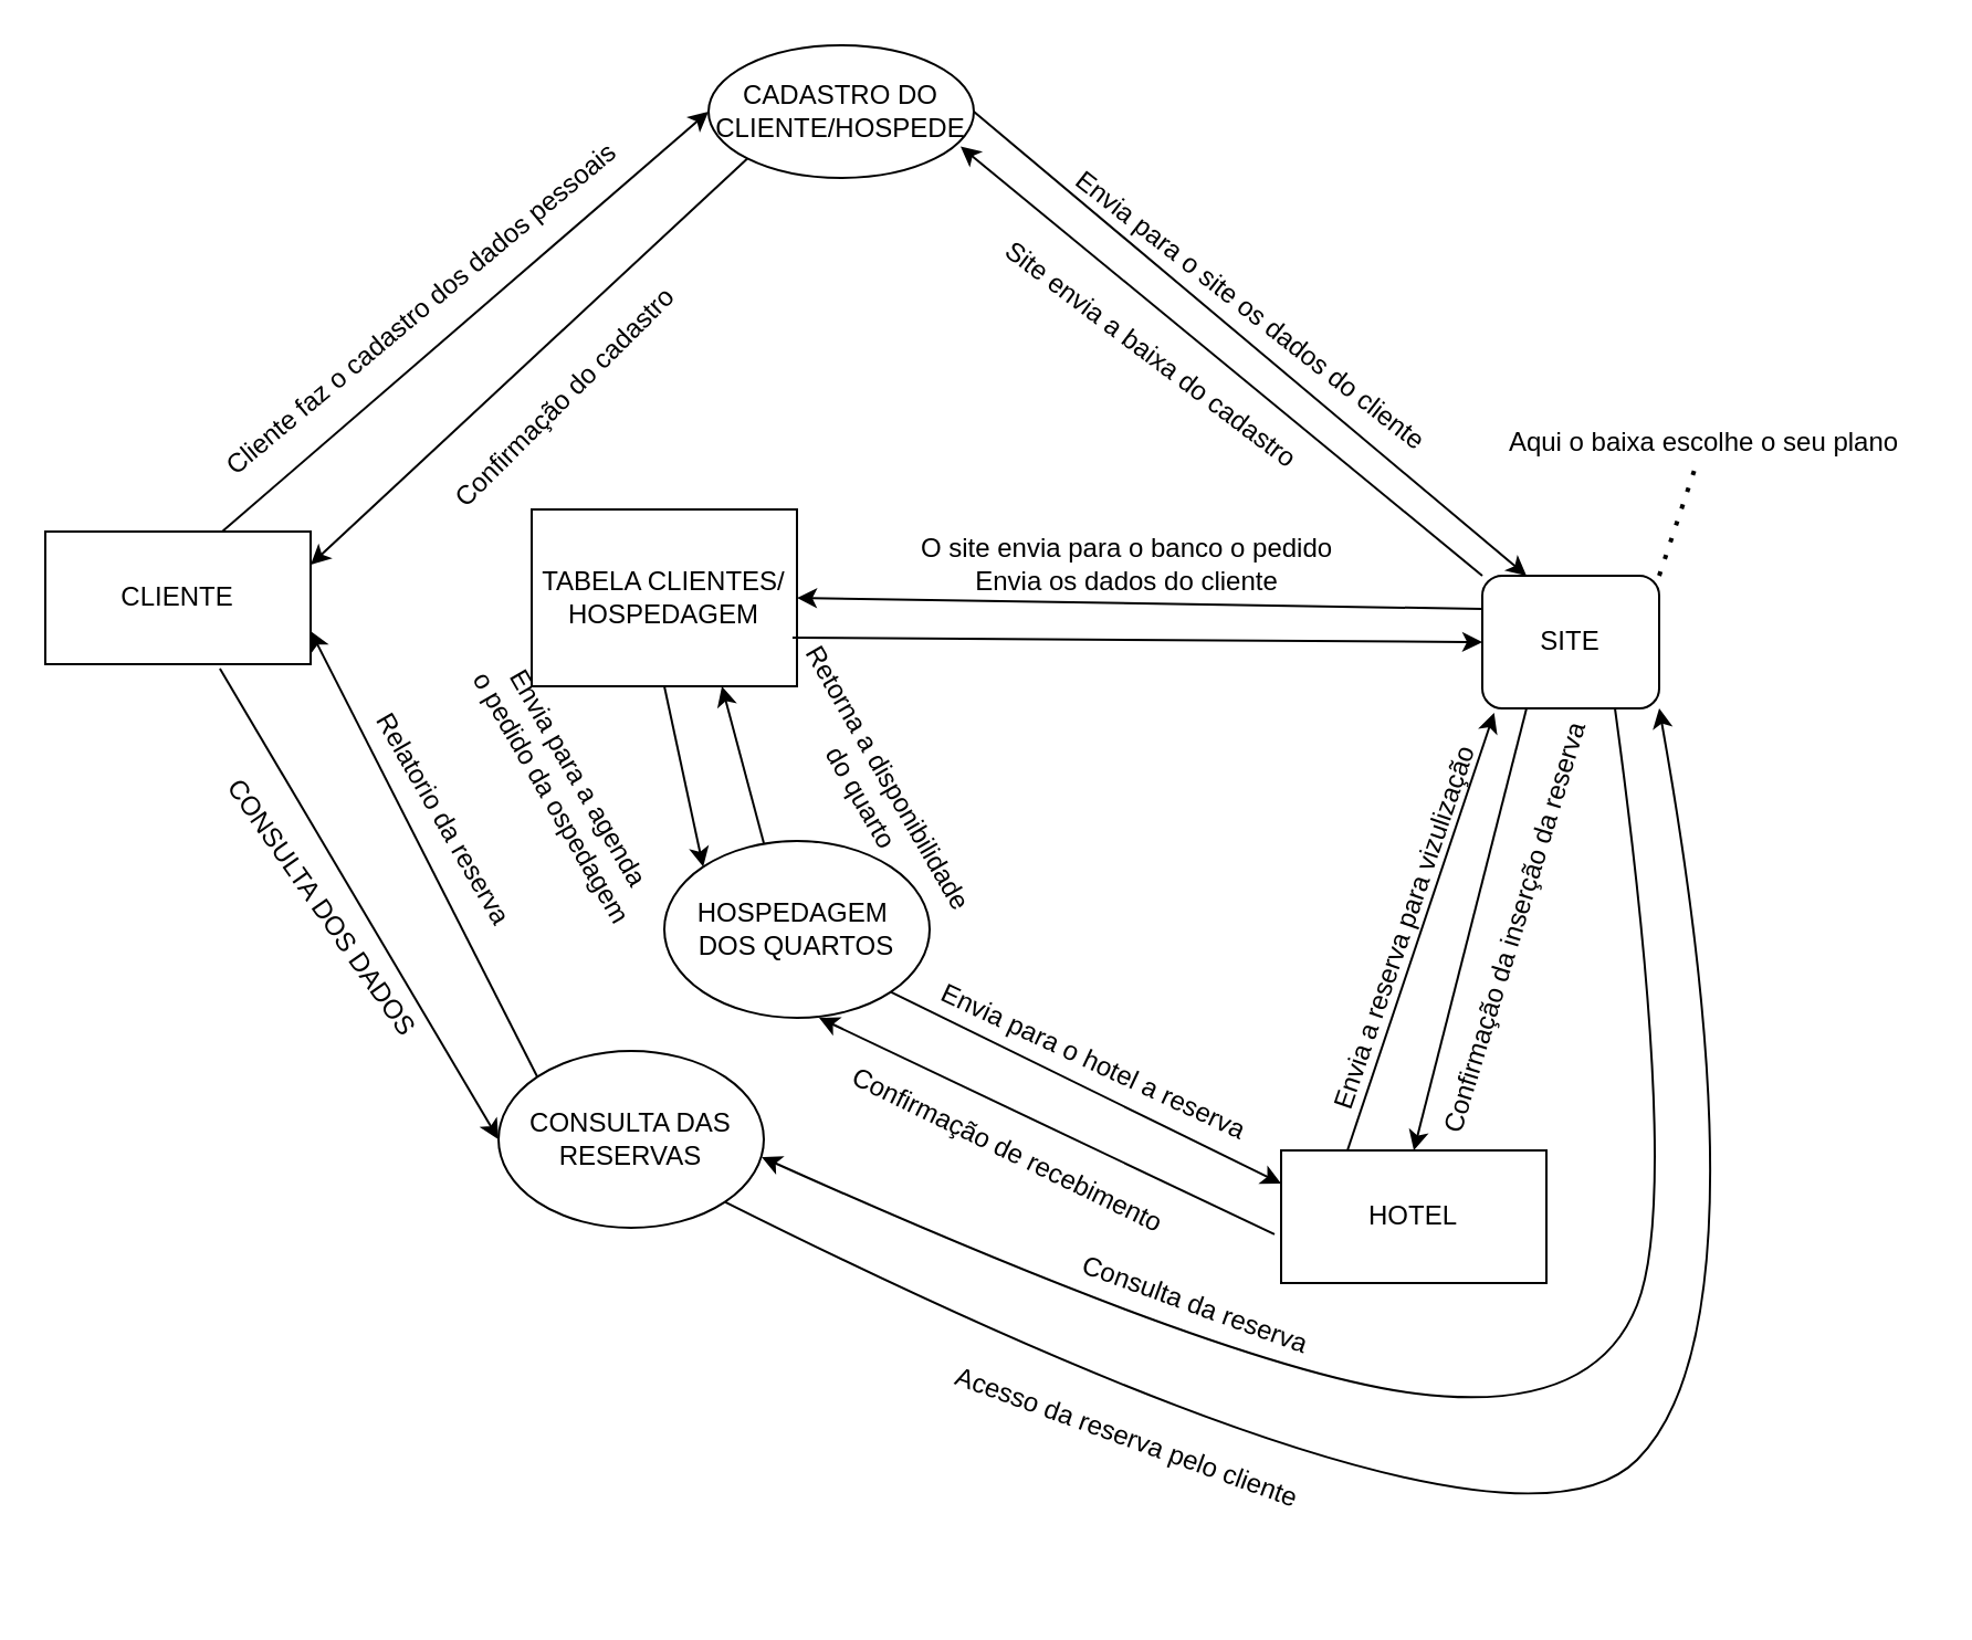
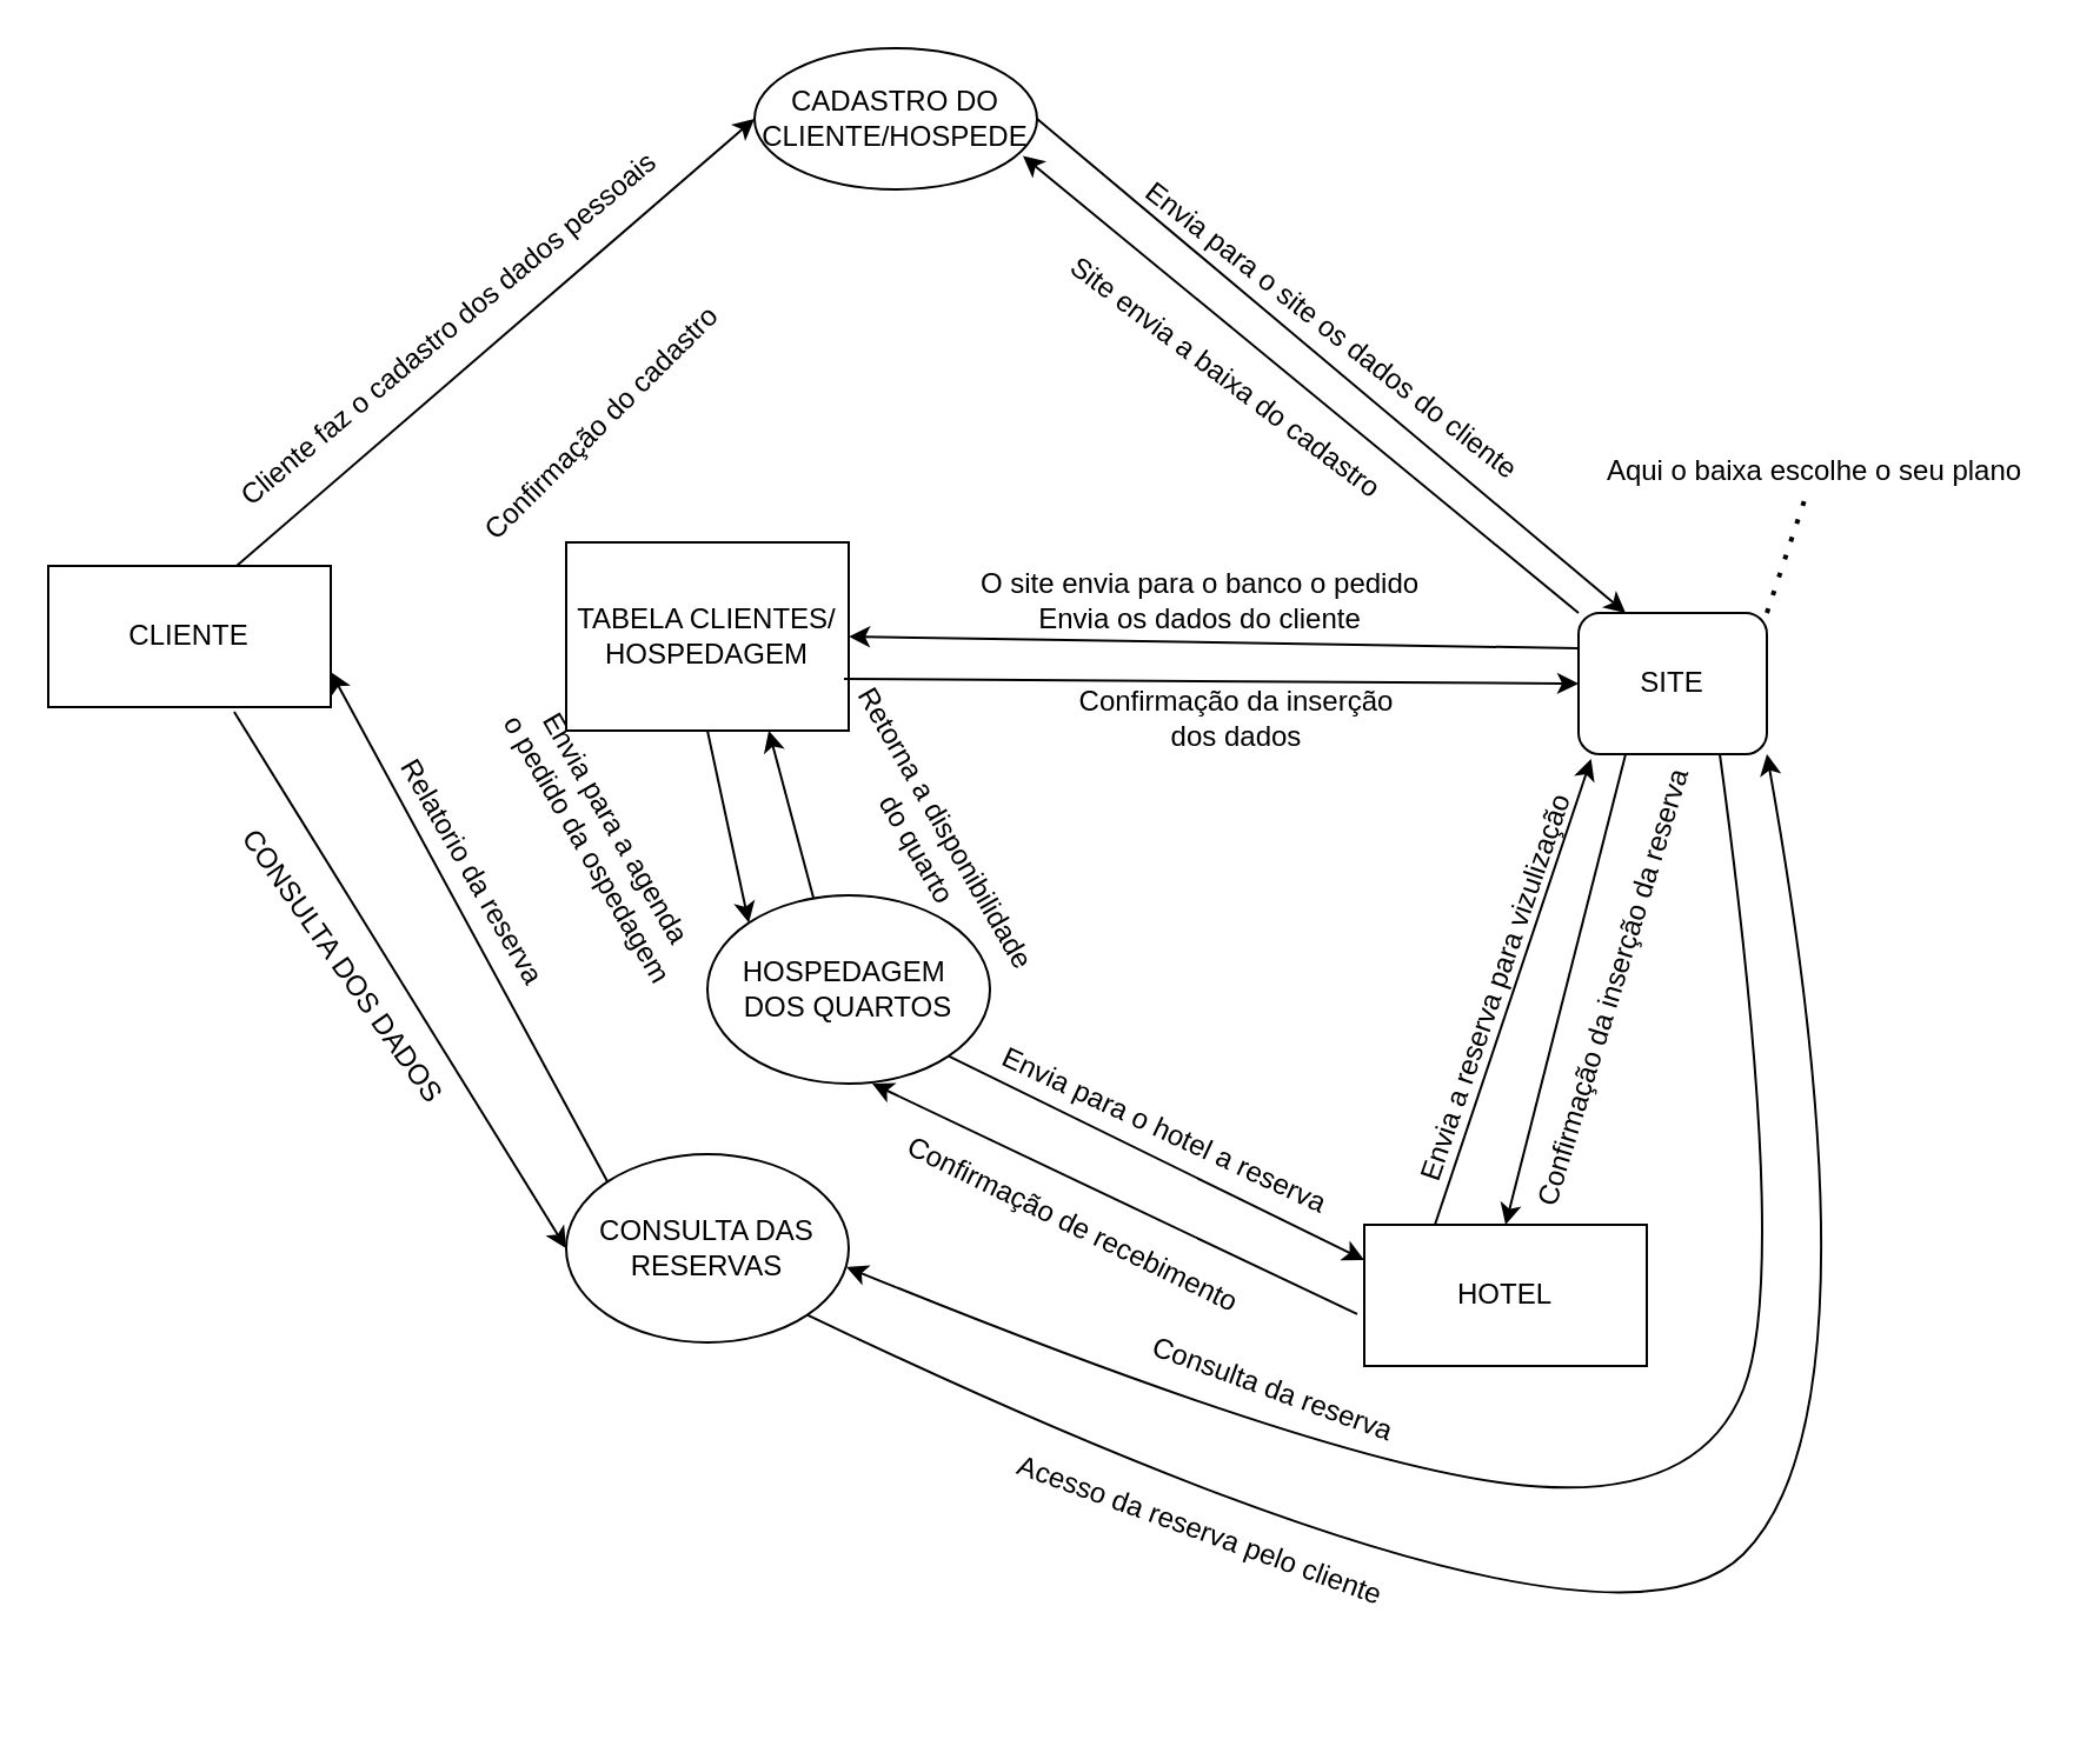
- <mxCell id="23" value="" style="endArrow=classic;html=1;rounded=0;entryX=1;entryY=0.25;entryDx=0;entryDy=0;exitX=0;exitY=1;exitDx=0;exitDy=0;" edge="1" parent="1" source="3" target="2"><mxGeometry width="50" height="50" relative="1" as="geometry"><mxPoint x="410" y="270" as="sourcePoint" /><mxPoint x="460" y="220" as="targetPoint" /></mxGeometry></mxCell>
+ <mxCell id="30" value="Confirmação da inserção dos dados" style="text;html=1;strokeColor=none;fillColor=none;align=center;verticalAlign=middle;whiteSpace=wrap;rounded=0;" vertex="1" parent="1"><mxGeometry x="450" y="290" width="150" height="30" as="geometry" /></mxCell>
- <mxCell id="5" value="CONSULTA DAS RESERVAS" style="ellipse;whiteSpace=wrap;html=1;" parent="1" vertex="1"><mxGeometry x="225" y="475" width="120" height="80" as="geometry" /></mxCell>
+ <mxCell id="5" value="CONSULTA DAS RESERVAS" style="ellipse;whiteSpace=wrap;html=1;" parent="1" vertex="1"><mxGeometry x="240" y="490" width="120" height="80" as="geometry" /></mxCell>
